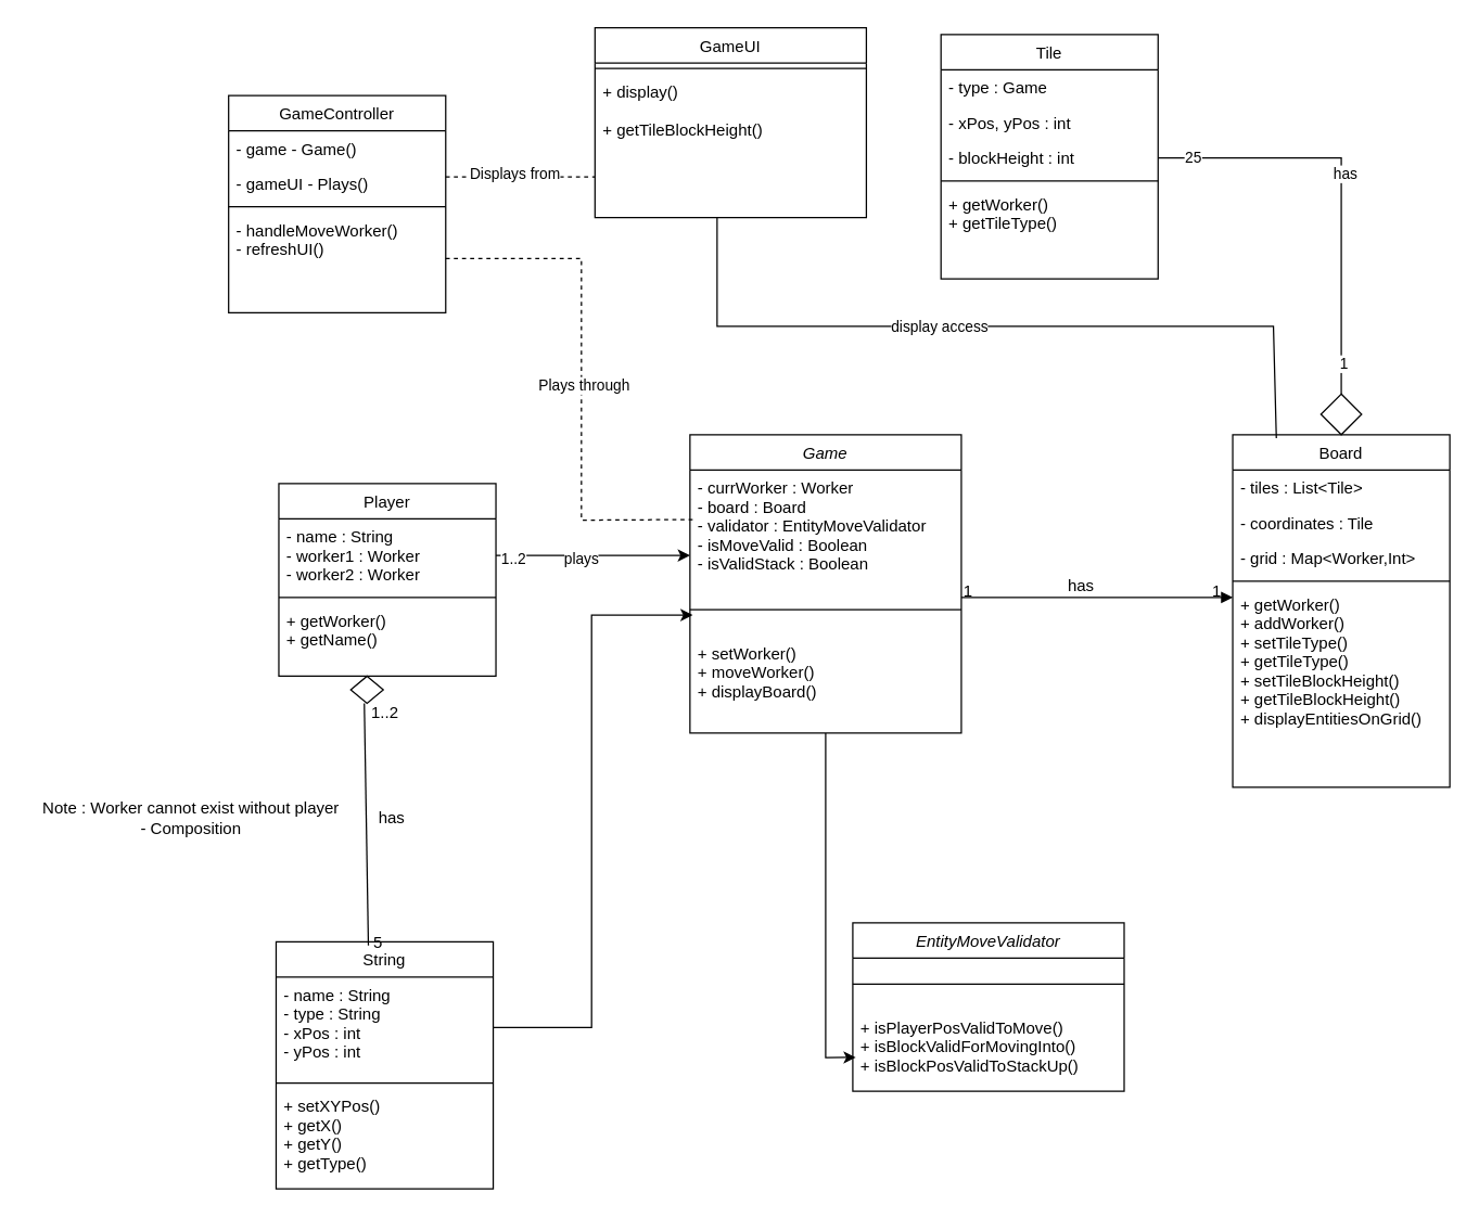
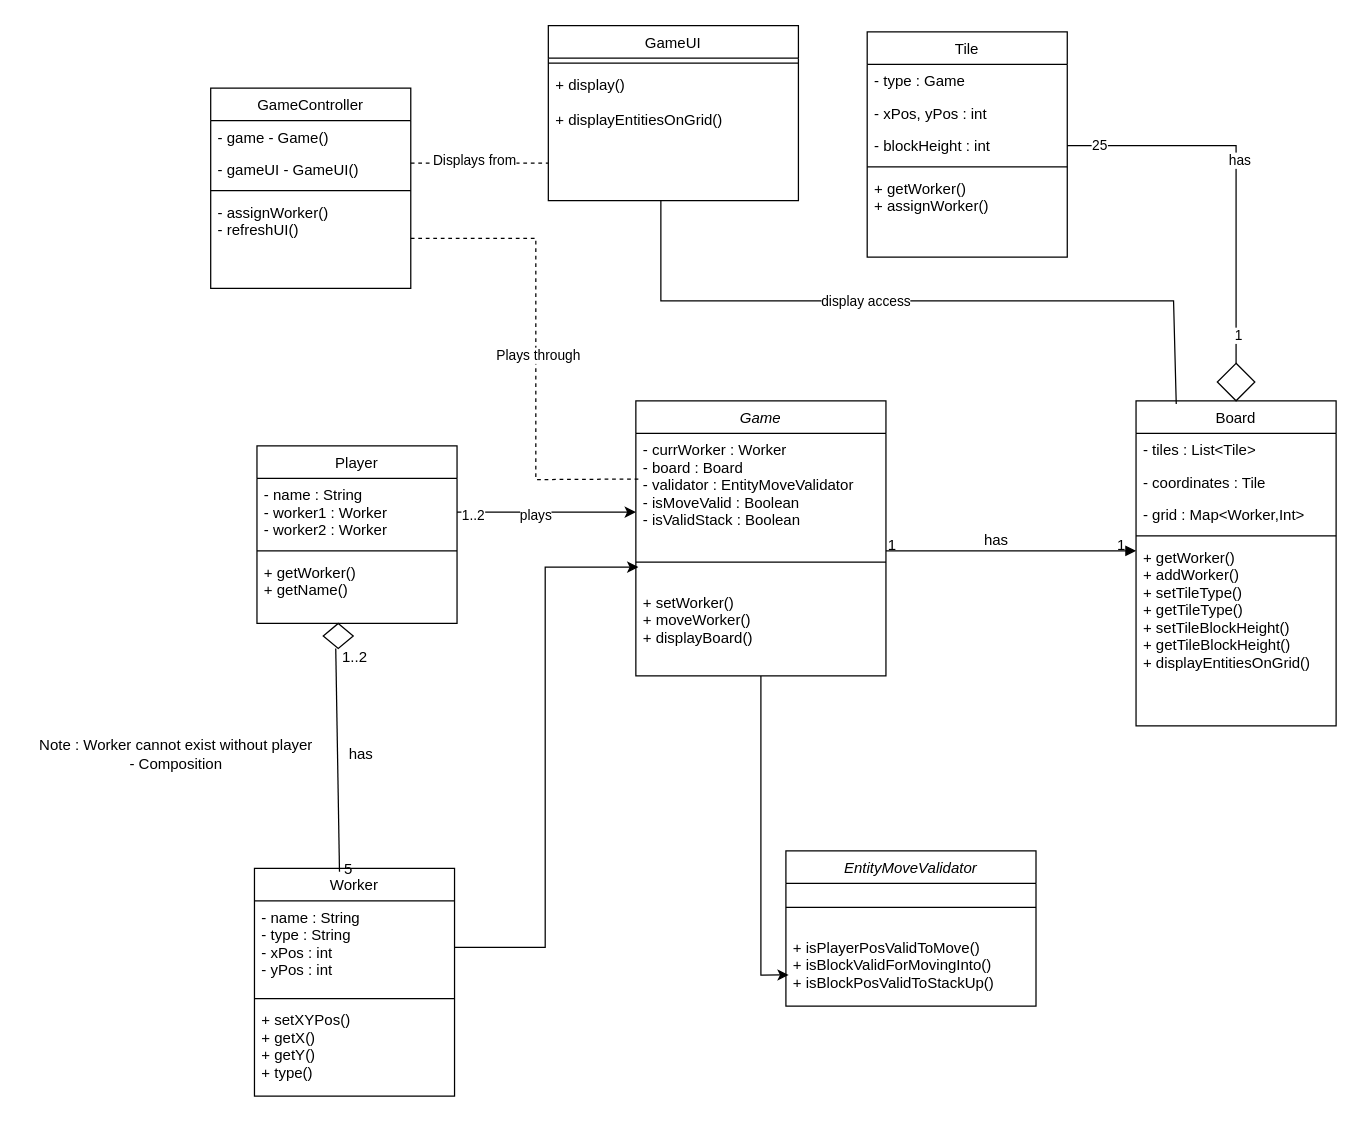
- <mxCell id="50" value="+ display()&#10;&#10;+ getTileBlockHeight()" style="text;align=left;verticalAlign=top;spacingLeft=4;spacingRight=4;overflow=hidden;rotatable=0;points=[[0,0.5],[1,0.5]];portConstraint=eastwest;" vertex="1" parent="48"><mxGeometry y="34" width="200" height="76" as="geometry" /></mxCell>
+ <mxCell id="50" value="+ display()&#10;&#10;+ displayEntitiesOnGrid()" style="text;align=left;verticalAlign=top;spacingLeft=4;spacingRight=4;overflow=hidden;rotatable=0;points=[[0,0.5],[1,0.5]];portConstraint=eastwest;" vertex="1" parent="48"><mxGeometry y="34" width="200" height="76" as="geometry" /></mxCell>
- <mxCell id="56" value="- gameUI - Plays()" style="text;align=left;verticalAlign=top;spacingLeft=4;spacingRight=4;overflow=hidden;rotatable=0;points=[[0,0.5],[1,0.5]];portConstraint=eastwest;rounded=0;shadow=0;html=0;" vertex="1" parent="54"><mxGeometry y="52" width="160" height="26" as="geometry" /></mxCell>
+ <mxCell id="56" value="- gameUI - GameUI()" style="text;align=left;verticalAlign=top;spacingLeft=4;spacingRight=4;overflow=hidden;rotatable=0;points=[[0,0.5],[1,0.5]];portConstraint=eastwest;rounded=0;shadow=0;html=0;" vertex="1" parent="54"><mxGeometry y="52" width="160" height="26" as="geometry" /></mxCell>
- <mxCell id="42" value="+ getWorker()&#10;+ getTileType()&#10;&#10;&#10;&#10;&#10;" style="text;align=left;verticalAlign=top;spacingLeft=4;spacingRight=4;overflow=hidden;rotatable=0;points=[[0,0.5],[1,0.5]];portConstraint=eastwest;" vertex="1" parent="37"><mxGeometry y="112" width="160" height="42" as="geometry" /></mxCell>
+ <mxCell id="42" value="+ getWorker()&#10;+ assignWorker()&#10;&#10;&#10;&#10;&#10;" style="text;align=left;verticalAlign=top;spacingLeft=4;spacingRight=4;overflow=hidden;rotatable=0;points=[[0,0.5],[1,0.5]];portConstraint=eastwest;" vertex="1" parent="37"><mxGeometry y="112" width="160" height="42" as="geometry" /></mxCell>
- <mxCell id="58" value="- handleMoveWorker()&#10;- refreshUI()&#10;" style="text;align=left;verticalAlign=top;spacingLeft=4;spacingRight=4;overflow=hidden;rotatable=0;points=[[0,0.5],[1,0.5]];portConstraint=eastwest;" vertex="1" parent="54"><mxGeometry y="86" width="160" height="48" as="geometry" /></mxCell>
+ <mxCell id="58" value="- assignWorker()&#10;- refreshUI()&#10;" style="text;align=left;verticalAlign=top;spacingLeft=4;spacingRight=4;overflow=hidden;rotatable=0;points=[[0,0.5],[1,0.5]];portConstraint=eastwest;" vertex="1" parent="54"><mxGeometry y="86" width="160" height="48" as="geometry" /></mxCell>
- <mxCell id="10" value="String" style="swimlane;fontStyle=0;align=center;verticalAlign=top;childLayout=stackLayout;horizontal=1;startSize=26;horizontalStack=0;resizeParent=1;resizeLast=0;collapsible=1;marginBottom=0;rounded=0;shadow=0;strokeWidth=1;" parent="1" vertex="1"><mxGeometry x="203" y="694" width="160" height="182" as="geometry"><mxRectangle x="340" y="380" width="170" height="26" as="alternateBounds" /></mxGeometry></mxCell>
+ <mxCell id="10" value="Worker" style="swimlane;fontStyle=0;align=center;verticalAlign=top;childLayout=stackLayout;horizontal=1;startSize=26;horizontalStack=0;resizeParent=1;resizeLast=0;collapsible=1;marginBottom=0;rounded=0;shadow=0;strokeWidth=1;" parent="1" vertex="1"><mxGeometry x="203" y="694" width="160" height="182" as="geometry"><mxRectangle x="340" y="380" width="170" height="26" as="alternateBounds" /></mxGeometry></mxCell>
- <mxCell id="13" value="+ setXYPos()&#10;+ getX()&#10;+ getY()&#10;+ getType()&#10;" style="text;align=left;verticalAlign=top;spacingLeft=4;spacingRight=4;overflow=hidden;rotatable=0;points=[[0,0.5],[1,0.5]];portConstraint=eastwest;" vertex="1" parent="10"><mxGeometry y="108" width="160" height="74" as="geometry" /></mxCell>
+ <mxCell id="13" value="+ setXYPos()&#10;+ getX()&#10;+ getY()&#10;+ type()&#10;" style="text;align=left;verticalAlign=top;spacingLeft=4;spacingRight=4;overflow=hidden;rotatable=0;points=[[0,0.5],[1,0.5]];portConstraint=eastwest;" vertex="1" parent="10"><mxGeometry y="108" width="160" height="74" as="geometry" /></mxCell>
